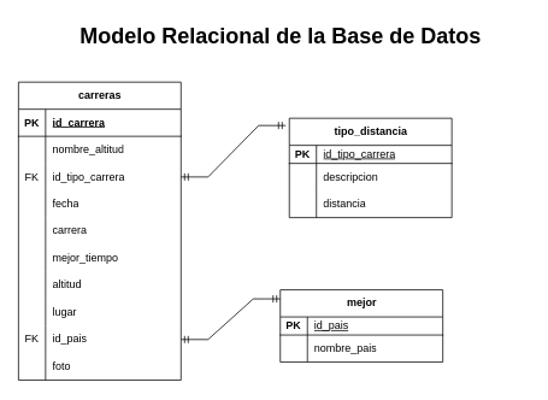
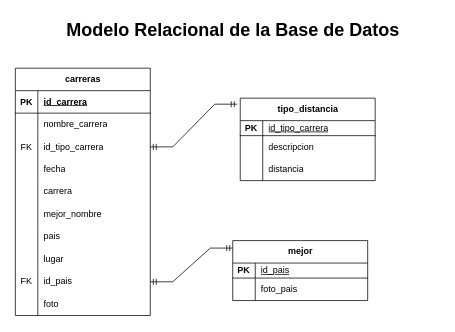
- <mxCell id="8" value="nombre_altitud" style="shape=partialRectangle;connectable=0;fillColor=none;top=0;left=0;bottom=0;right=0;align=left;spacingLeft=6;overflow=hidden;whiteSpace=wrap;html=1;" vertex="1" parent="6"><mxGeometry x="30" width="150" height="30" as="geometry"><mxRectangle width="150" height="30" as="alternateBounds" /></mxGeometry></mxCell>
+ <mxCell id="8" value="nombre_carrera" style="shape=partialRectangle;connectable=0;fillColor=none;top=0;left=0;bottom=0;right=0;align=left;spacingLeft=6;overflow=hidden;whiteSpace=wrap;html=1;" vertex="1" parent="6"><mxGeometry x="30" width="150" height="30" as="geometry"><mxRectangle width="150" height="30" as="alternateBounds" /></mxGeometry></mxCell>
- <mxCell id="20" value="mejor_tiempo" style="shape=partialRectangle;connectable=0;fillColor=none;top=0;left=0;bottom=0;right=0;align=left;spacingLeft=6;overflow=hidden;whiteSpace=wrap;html=1;" vertex="1" parent="18"><mxGeometry x="30" width="150" height="30" as="geometry"><mxRectangle width="150" height="30" as="alternateBounds" /></mxGeometry></mxCell>
+ <mxCell id="20" value="mejor_nombre" style="shape=partialRectangle;connectable=0;fillColor=none;top=0;left=0;bottom=0;right=0;align=left;spacingLeft=6;overflow=hidden;whiteSpace=wrap;html=1;" vertex="1" parent="18"><mxGeometry x="30" width="150" height="30" as="geometry"><mxRectangle width="150" height="30" as="alternateBounds" /></mxGeometry></mxCell>
- <mxCell id="23" value="altitud" style="shape=partialRectangle;connectable=0;fillColor=none;top=0;left=0;bottom=0;right=0;align=left;spacingLeft=6;overflow=hidden;whiteSpace=wrap;html=1;" vertex="1" parent="21"><mxGeometry x="30" width="150" height="30" as="geometry"><mxRectangle width="150" height="30" as="alternateBounds" /></mxGeometry></mxCell>
+ <mxCell id="23" value="pais" style="shape=partialRectangle;connectable=0;fillColor=none;top=0;left=0;bottom=0;right=0;align=left;spacingLeft=6;overflow=hidden;whiteSpace=wrap;html=1;" vertex="1" parent="21"><mxGeometry x="30" width="150" height="30" as="geometry"><mxRectangle width="150" height="30" as="alternateBounds" /></mxGeometry></mxCell>
- <mxCell id="49" value="nombre_pais" style="shape=partialRectangle;connectable=0;fillColor=none;top=0;left=0;bottom=0;right=0;align=left;spacingLeft=6;overflow=hidden;whiteSpace=wrap;html=1;" vertex="1" parent="47"><mxGeometry x="30" width="150" height="30" as="geometry"><mxRectangle width="150" height="30" as="alternateBounds" /></mxGeometry></mxCell>
+ <mxCell id="49" value="foto_pais" style="shape=partialRectangle;connectable=0;fillColor=none;top=0;left=0;bottom=0;right=0;align=left;spacingLeft=6;overflow=hidden;whiteSpace=wrap;html=1;" vertex="1" parent="47"><mxGeometry x="30" width="150" height="30" as="geometry"><mxRectangle width="150" height="30" as="alternateBounds" /></mxGeometry></mxCell>
